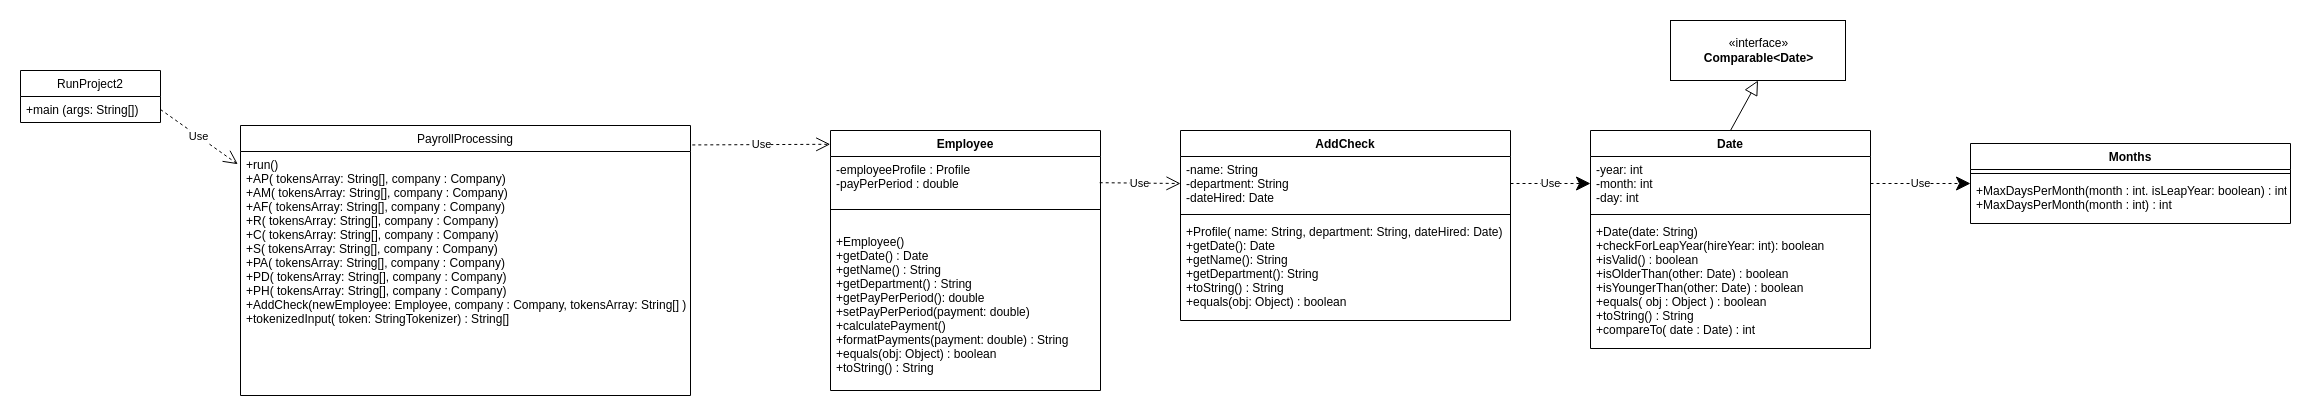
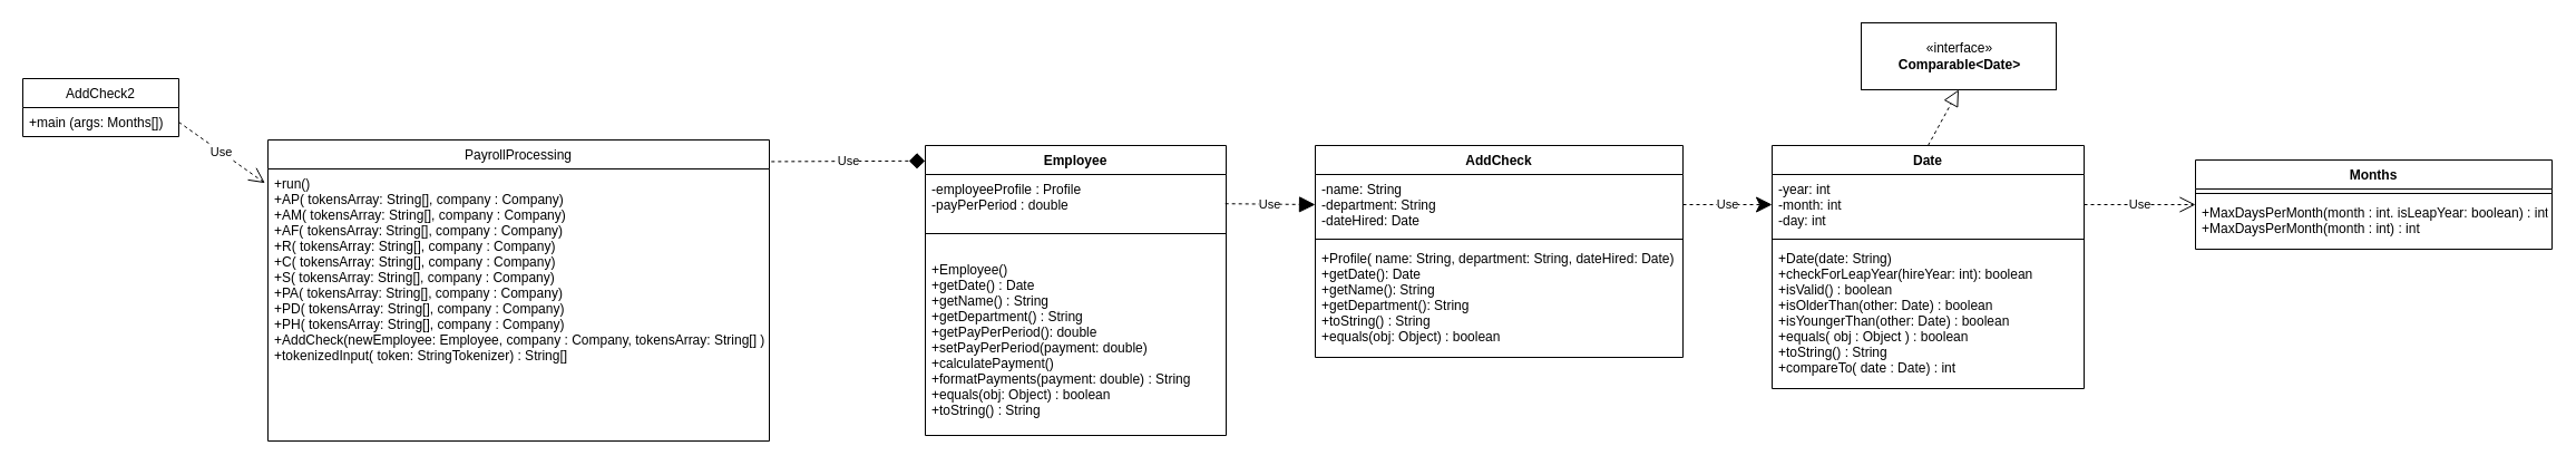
- <mxCell id="22" value="RunProject2" style="swimlane;fontStyle=0;childLayout=stackLayout;horizontal=1;startSize=26;fillColor=none;horizontalStack=0;resizeParent=1;resizeParentMax=0;resizeLast=0;collapsible=1;marginBottom=0;" vertex="1" parent="1"><mxGeometry x="20" y="70" width="140" height="52" as="geometry" /></mxCell>
+ <mxCell id="22" value="AddCheck2" style="swimlane;fontStyle=0;childLayout=stackLayout;horizontal=1;startSize=26;fillColor=none;horizontalStack=0;resizeParent=1;resizeParentMax=0;resizeLast=0;collapsible=1;marginBottom=0;" vertex="1" parent="1"><mxGeometry x="20" y="70" width="140" height="52" as="geometry" /></mxCell>
- <mxCell id="23" value="+main (args: String[]) " style="text;strokeColor=none;fillColor=none;align=left;verticalAlign=top;spacingLeft=4;spacingRight=4;overflow=hidden;rotatable=0;points=[[0,0.5],[1,0.5]];portConstraint=eastwest;" vertex="1" parent="22"><mxGeometry y="26" width="140" height="26" as="geometry" /></mxCell>
+ <mxCell id="23" value="+main (args: Months[]) " style="text;strokeColor=none;fillColor=none;align=left;verticalAlign=top;spacingLeft=4;spacingRight=4;overflow=hidden;rotatable=0;points=[[0,0.5],[1,0.5]];portConstraint=eastwest;" vertex="1" parent="22"><mxGeometry y="26" width="140" height="26" as="geometry" /></mxCell>
- <mxCell id="21" value="" style="endArrow=block;dashed=0;endFill=0;endSize=12;html=1;exitX=0.5;exitY=0;exitDx=0;exitDy=0;entryX=0.5;entryY=1;entryDx=0;entryDy=0;" edge="1" parent="1" source="11" target="20"><mxGeometry width="160" relative="1" as="geometry"><mxPoint x="1480" y="60" as="sourcePoint" /><mxPoint x="1640" y="60" as="targetPoint" /></mxGeometry></mxCell>
+ <mxCell id="21" value="" style="endArrow=block;dashed=1;endFill=0;endSize=12;html=1;exitX=0.5;exitY=0;exitDx=0;exitDy=0;entryX=0.5;entryY=1;entryDx=0;entryDy=0;" edge="1" parent="1" source="11" target="20"><mxGeometry width="160" relative="1" as="geometry"><mxPoint x="1480" y="60" as="sourcePoint" /><mxPoint x="1640" y="60" as="targetPoint" /></mxGeometry></mxCell>
- <mxCell id="27" value="Use" style="endArrow=open;endSize=12;dashed=1;html=1;exitX=1.004;exitY=0.072;exitDx=0;exitDy=0;exitPerimeter=0;entryX=-0.001;entryY=0.053;entryDx=0;entryDy=0;entryPerimeter=0;" edge="1" parent="1" source="25" target="2"><mxGeometry width="160" relative="1" as="geometry"><mxPoint x="590" y="240" as="sourcePoint" /><mxPoint x="750" y="240" as="targetPoint" /></mxGeometry></mxCell>
+ <mxCell id="27" value="Use" style="endArrow=diamond;endSize=12;dashed=1;html=1;exitX=1.004;exitY=0.072;exitDx=0;exitDy=0;exitPerimeter=0;entryX=-0.001;entryY=0.053;entryDx=0;entryDy=0;entryPerimeter=0;" edge="1" parent="1" source="25" target="2"><mxGeometry width="160" relative="1" as="geometry"><mxPoint x="590" y="240" as="sourcePoint" /><mxPoint x="750" y="240" as="targetPoint" /></mxGeometry></mxCell>
- <mxCell id="10" value="Use" style="endArrow=open;endSize=12;dashed=1;html=1;entryX=0;entryY=0.5;entryDx=0;entryDy=0;exitX=0.997;exitY=0.771;exitDx=0;exitDy=0;exitPerimeter=0;" edge="1" parent="1" source="3" target="7"><mxGeometry width="160" relative="1" as="geometry"><mxPoint x="1160" y="178" as="sourcePoint" /><mxPoint x="1310" y="400" as="targetPoint" /></mxGeometry></mxCell>
+ <mxCell id="10" value="Use" style="endArrow=block;endSize=12;dashed=1;html=1;entryX=0;entryY=0.5;entryDx=0;entryDy=0;exitX=0.997;exitY=0.771;exitDx=0;exitDy=0;exitPerimeter=0;" edge="1" parent="1" source="3" target="7"><mxGeometry width="160" relative="1" as="geometry"><mxPoint x="1160" y="178" as="sourcePoint" /><mxPoint x="1310" y="400" as="targetPoint" /></mxGeometry></mxCell>
- <mxCell id="19" value="Use" style="endArrow=classic;endSize=12;dashed=1;html=1;exitX=1;exitY=0.5;exitDx=0;exitDy=0;entryX=0;entryY=0.5;entryDx=0;entryDy=0;" edge="1" parent="1" source="12" target="15"><mxGeometry width="160" relative="1" as="geometry"><mxPoint x="1910" y="172.41" as="sourcePoint" /><mxPoint x="1980" y="169" as="targetPoint" /></mxGeometry></mxCell>
+ <mxCell id="19" value="Use" style="endArrow=open;endSize=12;dashed=1;html=1;exitX=1;exitY=0.5;exitDx=0;exitDy=0;entryX=0;entryY=0.5;entryDx=0;entryDy=0;" edge="1" parent="1" source="12" target="15"><mxGeometry width="160" relative="1" as="geometry"><mxPoint x="1910" y="172.41" as="sourcePoint" /><mxPoint x="1980" y="169" as="targetPoint" /></mxGeometry></mxCell>
